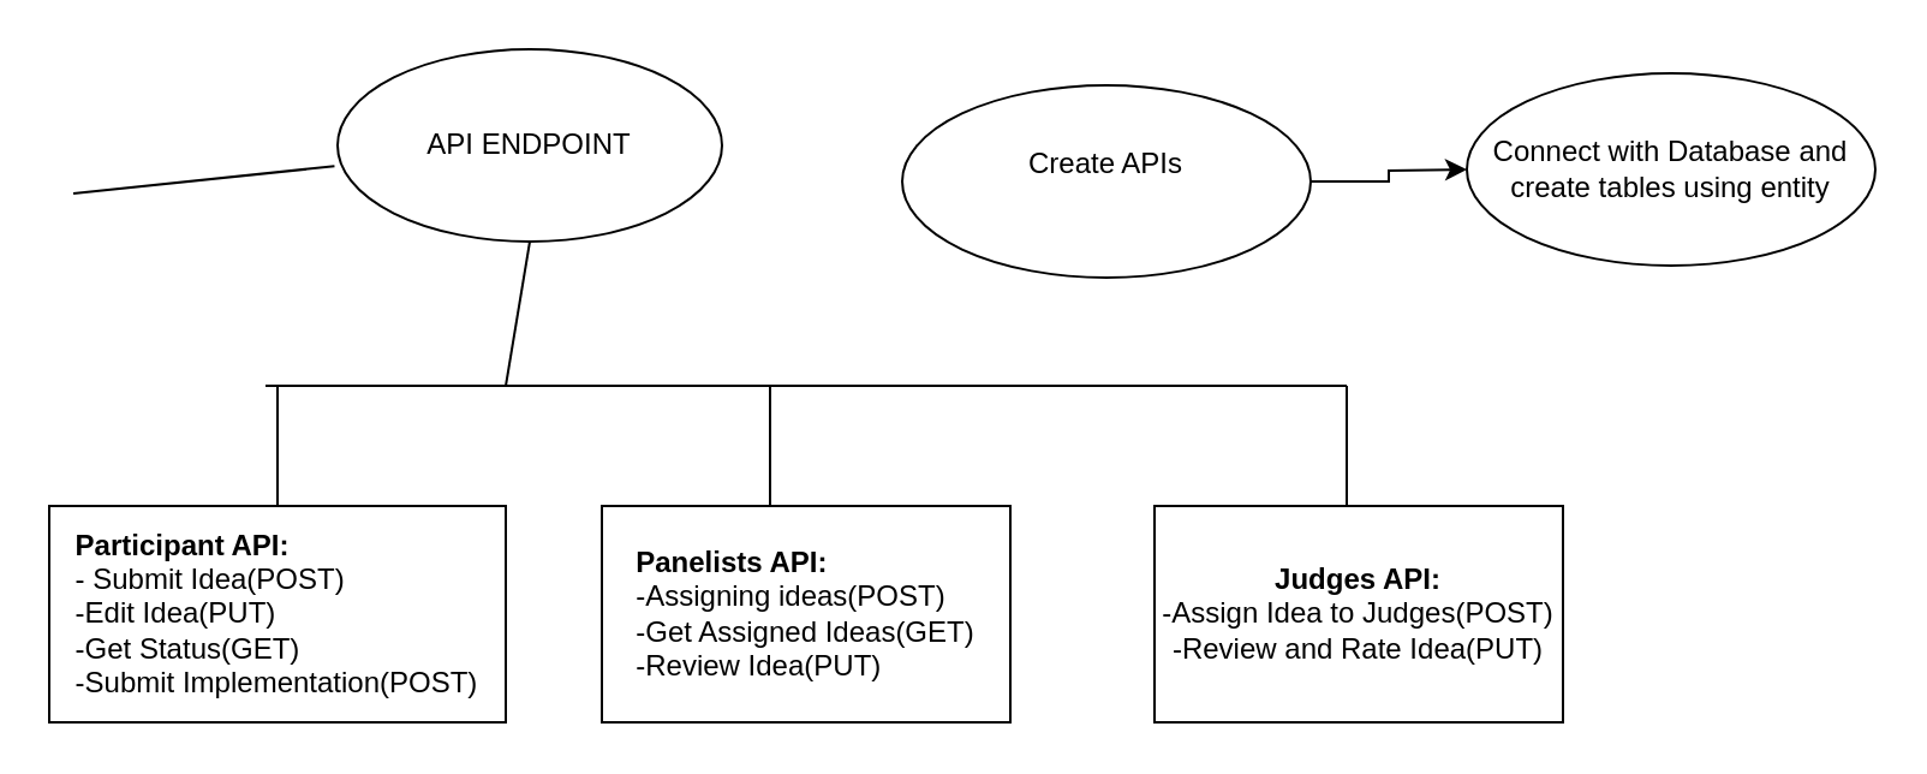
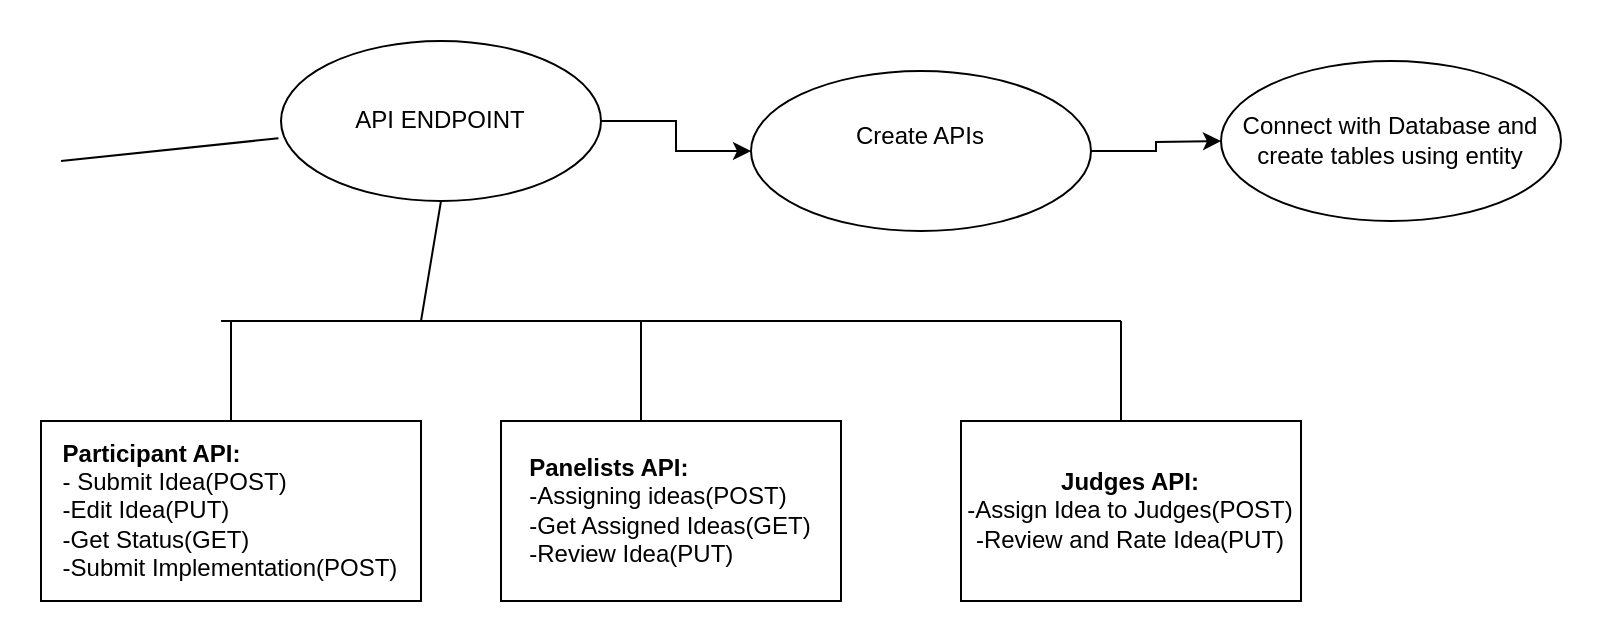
+ <mxCell id="2" style="edgeStyle=orthogonalEdgeStyle;rounded=0;orthogonalLoop=1;jettySize=auto;html=1;" edge="1" parent="1" source="3" target="6"><mxGeometry relative="1" as="geometry"><mxPoint x="380" y="70" as="targetPoint" /></mxGeometry></mxCell>
